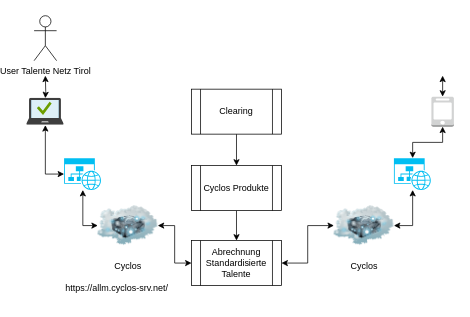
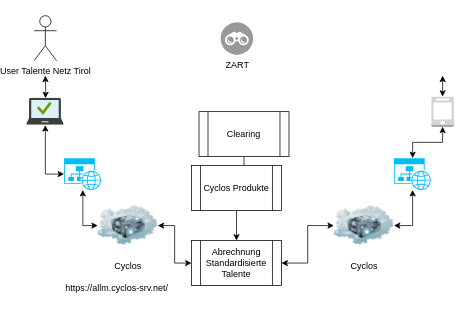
+ <mxCell id="23" value="ZART" style="fillColor=#999999;verticalLabelPosition=bottom;html=1;strokeColor=#ffffff;verticalAlign=top;align=center;points=[[0.145,0.145,0],[0.5,0,0],[0.855,0.145,0],[1,0.5,0],[0.855,0.855,0],[0.5,1,0],[0.145,0.855,0],[0,0.5,0]];pointerEvents=1;shape=mxgraph.cisco_safe.compositeIcon;bgIcon=ellipse;resIcon=mxgraph.cisco_safe.capability.host_context;" vertex="1" parent="1"><mxGeometry x="279" y="29" width="43" height="43" as="geometry" /></mxCell>
- <mxCell id="19" value="Clearing" style="shape=process;whiteSpace=wrap;html=1;backgroundOutline=1;" vertex="1" parent="1"><mxGeometry x="240" y="118" width="120" height="60" as="geometry" /></mxCell>
+ <mxCell id="19" value="Clearing" style="shape=process;whiteSpace=wrap;html=1;backgroundOutline=1;" vertex="1" parent="1"><mxGeometry x="250" y="148" width="120" height="60" as="geometry" /></mxCell>
